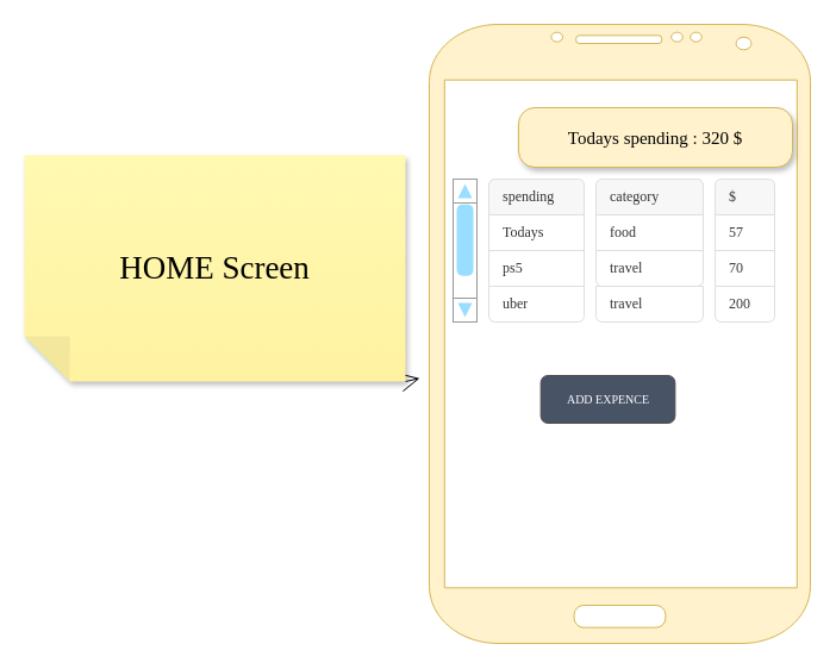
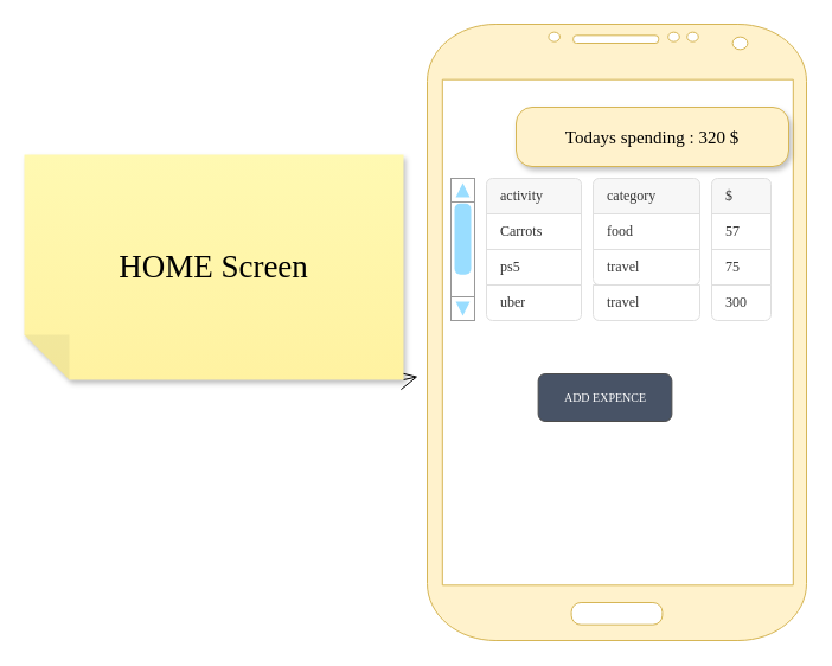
- <mxCell id="7" value="spending" style="text;strokeColor=#DFDFDF;fillColor=#F7F7F7;align=left;verticalAlign=middle;spacingLeft=10;spacingRight=10;overflow=hidden;points=[[0,0.5],[1,0.5]];portConstraint=eastwest;rotatable=0;whiteSpace=wrap;html=1;shape=mxgraph.bootstrap.topButton;rSize=5;fontColor=#333333;fontFamily=Architects Daughter;fontSource=https%3A%2F%2Ffonts.googleapis.com%2Fcss%3Ffamily%3DArchitects%2BDaughter;" vertex="1" parent="6"><mxGeometry width="80" height="30" as="geometry" /></mxCell>
+ <mxCell id="7" value="activity" style="text;strokeColor=#DFDFDF;fillColor=#F7F7F7;align=left;verticalAlign=middle;spacingLeft=10;spacingRight=10;overflow=hidden;points=[[0,0.5],[1,0.5]];portConstraint=eastwest;rotatable=0;whiteSpace=wrap;html=1;shape=mxgraph.bootstrap.topButton;rSize=5;fontColor=#333333;fontFamily=Architects Daughter;fontSource=https%3A%2F%2Ffonts.googleapis.com%2Fcss%3Ffamily%3DArchitects%2BDaughter;" vertex="1" parent="6"><mxGeometry width="80" height="30" as="geometry" /></mxCell>
- <mxCell id="8" value="Todays" style="text;strokeColor=#DFDFDF;fillColor=#FFFFFF;align=left;verticalAlign=middle;spacingLeft=10;spacingRight=10;overflow=hidden;points=[[0,0.5],[1,0.5]];portConstraint=eastwest;rotatable=0;whiteSpace=wrap;html=1;rSize=5;fontColor=#333333;fontFamily=Architects Daughter;fontSource=https%3A%2F%2Ffonts.googleapis.com%2Fcss%3Ffamily%3DArchitects%2BDaughter;imageAspect=1;" vertex="1" parent="6"><mxGeometry y="30" width="80" height="30" as="geometry" /></mxCell>
+ <mxCell id="8" value="Carrots" style="text;strokeColor=#DFDFDF;fillColor=#FFFFFF;align=left;verticalAlign=middle;spacingLeft=10;spacingRight=10;overflow=hidden;points=[[0,0.5],[1,0.5]];portConstraint=eastwest;rotatable=0;whiteSpace=wrap;html=1;rSize=5;fontColor=#333333;fontFamily=Architects Daughter;fontSource=https%3A%2F%2Ffonts.googleapis.com%2Fcss%3Ffamily%3DArchitects%2BDaughter;imageAspect=1;" vertex="1" parent="6"><mxGeometry y="30" width="80" height="30" as="geometry" /></mxCell>
- <mxCell id="19" value="70" style="text;strokeColor=#DFDFDF;fillColor=#FFFFFF;align=left;verticalAlign=middle;spacingLeft=10;spacingRight=10;overflow=hidden;points=[[0,0.5],[1,0.5]];portConstraint=eastwest;rotatable=0;whiteSpace=wrap;html=1;rSize=5;fontColor=#333333;fontFamily=Architects Daughter;fontSource=https%3A%2F%2Ffonts.googleapis.com%2Fcss%3Ffamily%3DArchitects%2BDaughter;" vertex="1" parent="16"><mxGeometry y="60" width="50" height="30" as="geometry" /></mxCell>
+ <mxCell id="19" value="75" style="text;strokeColor=#DFDFDF;fillColor=#FFFFFF;align=left;verticalAlign=middle;spacingLeft=10;spacingRight=10;overflow=hidden;points=[[0,0.5],[1,0.5]];portConstraint=eastwest;rotatable=0;whiteSpace=wrap;html=1;rSize=5;fontColor=#333333;fontFamily=Architects Daughter;fontSource=https%3A%2F%2Ffonts.googleapis.com%2Fcss%3Ffamily%3DArchitects%2BDaughter;" vertex="1" parent="16"><mxGeometry y="60" width="50" height="30" as="geometry" /></mxCell>
- <mxCell id="20" value="200" style="text;strokeColor=#DFDFDF;fillColor=#FFFFFF;align=left;verticalAlign=middle;spacingLeft=10;spacingRight=10;overflow=hidden;points=[[0,0.5],[1,0.5]];portConstraint=eastwest;rotatable=0;whiteSpace=wrap;html=1;shape=mxgraph.bootstrap.bottomButton;rSize=5;fontColor=#333333;fontFamily=Architects Daughter;fontSource=https%3A%2F%2Ffonts.googleapis.com%2Fcss%3Ffamily%3DArchitects%2BDaughter;" vertex="1" parent="16"><mxGeometry y="90" width="50" height="30" as="geometry" /></mxCell>
+ <mxCell id="20" value="300" style="text;strokeColor=#DFDFDF;fillColor=#FFFFFF;align=left;verticalAlign=middle;spacingLeft=10;spacingRight=10;overflow=hidden;points=[[0,0.5],[1,0.5]];portConstraint=eastwest;rotatable=0;whiteSpace=wrap;html=1;shape=mxgraph.bootstrap.bottomButton;rSize=5;fontColor=#333333;fontFamily=Architects Daughter;fontSource=https%3A%2F%2Ffonts.googleapis.com%2Fcss%3Ffamily%3DArchitects%2BDaughter;" vertex="1" parent="16"><mxGeometry y="90" width="50" height="30" as="geometry" /></mxCell>
